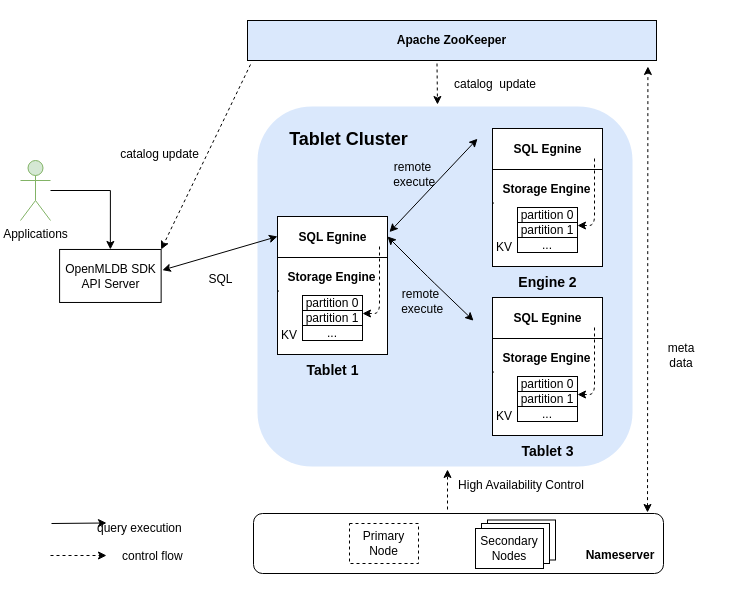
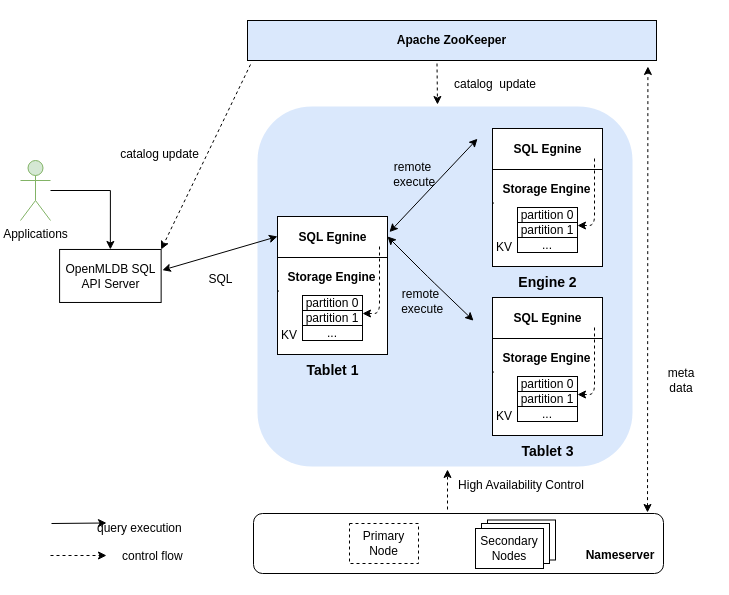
- <mxCell id="24" value="Tablet Cluster" style="text;html=1;align=center;verticalAlign=middle;resizable=0;points=[];autosize=1;strokeColor=none;fillColor=none;fontSize=18;fontStyle=1" parent="1" vertex="1"><mxGeometry x="284" y="126" width="128" height="26" as="geometry" /></mxCell>
- <mxCell id="74" value="OpenMLDB SDK&lt;br&gt;API Server" style="text;html=1;align=center;verticalAlign=middle;resizable=0;points=[];autosize=1;strokeColor=none;fillColor=none;" vertex="1" parent="1"><mxGeometry x="59.37" y="260" width="101" height="32" as="geometry" /></mxCell>
+ <mxCell id="74" value="OpenMLDB SQL&lt;br&gt;API Server" style="text;html=1;align=center;verticalAlign=middle;resizable=0;points=[];autosize=1;strokeColor=none;fillColor=none;" vertex="1" parent="1"><mxGeometry x="59.37" y="260" width="101" height="32" as="geometry" /></mxCell>
- <mxCell id="15" value="meta data" style="text;html=1;strokeColor=none;fillColor=none;align=center;verticalAlign=middle;whiteSpace=wrap;rounded=0;dashed=1;" parent="1" vertex="1"><mxGeometry x="656.004" y="345" width="50" height="20" as="geometry" /></mxCell>
+ <mxCell id="15" value="meta data" style="text;html=1;strokeColor=none;fillColor=none;align=center;verticalAlign=middle;whiteSpace=wrap;rounded=0;dashed=1;" parent="1" vertex="1"><mxGeometry x="656.004" y="370" width="50" height="20" as="geometry" /></mxCell>
